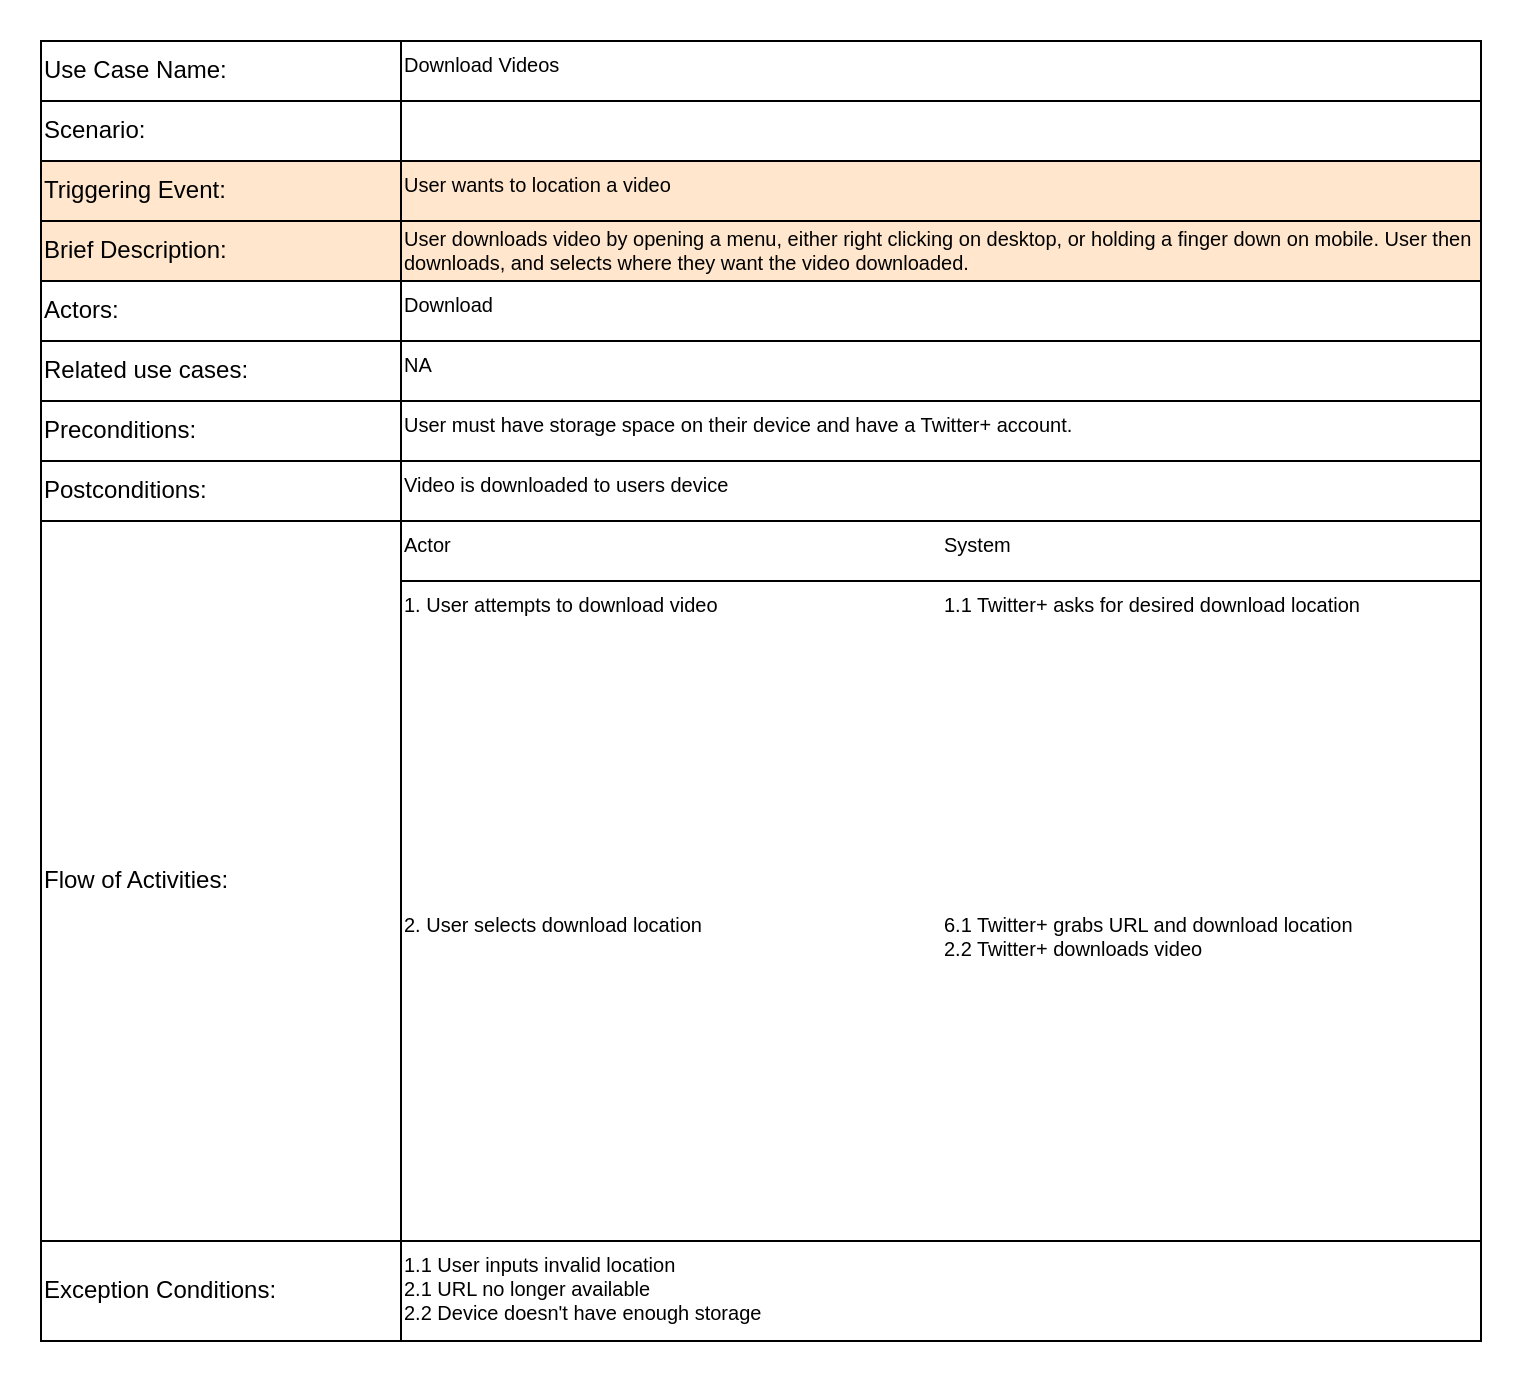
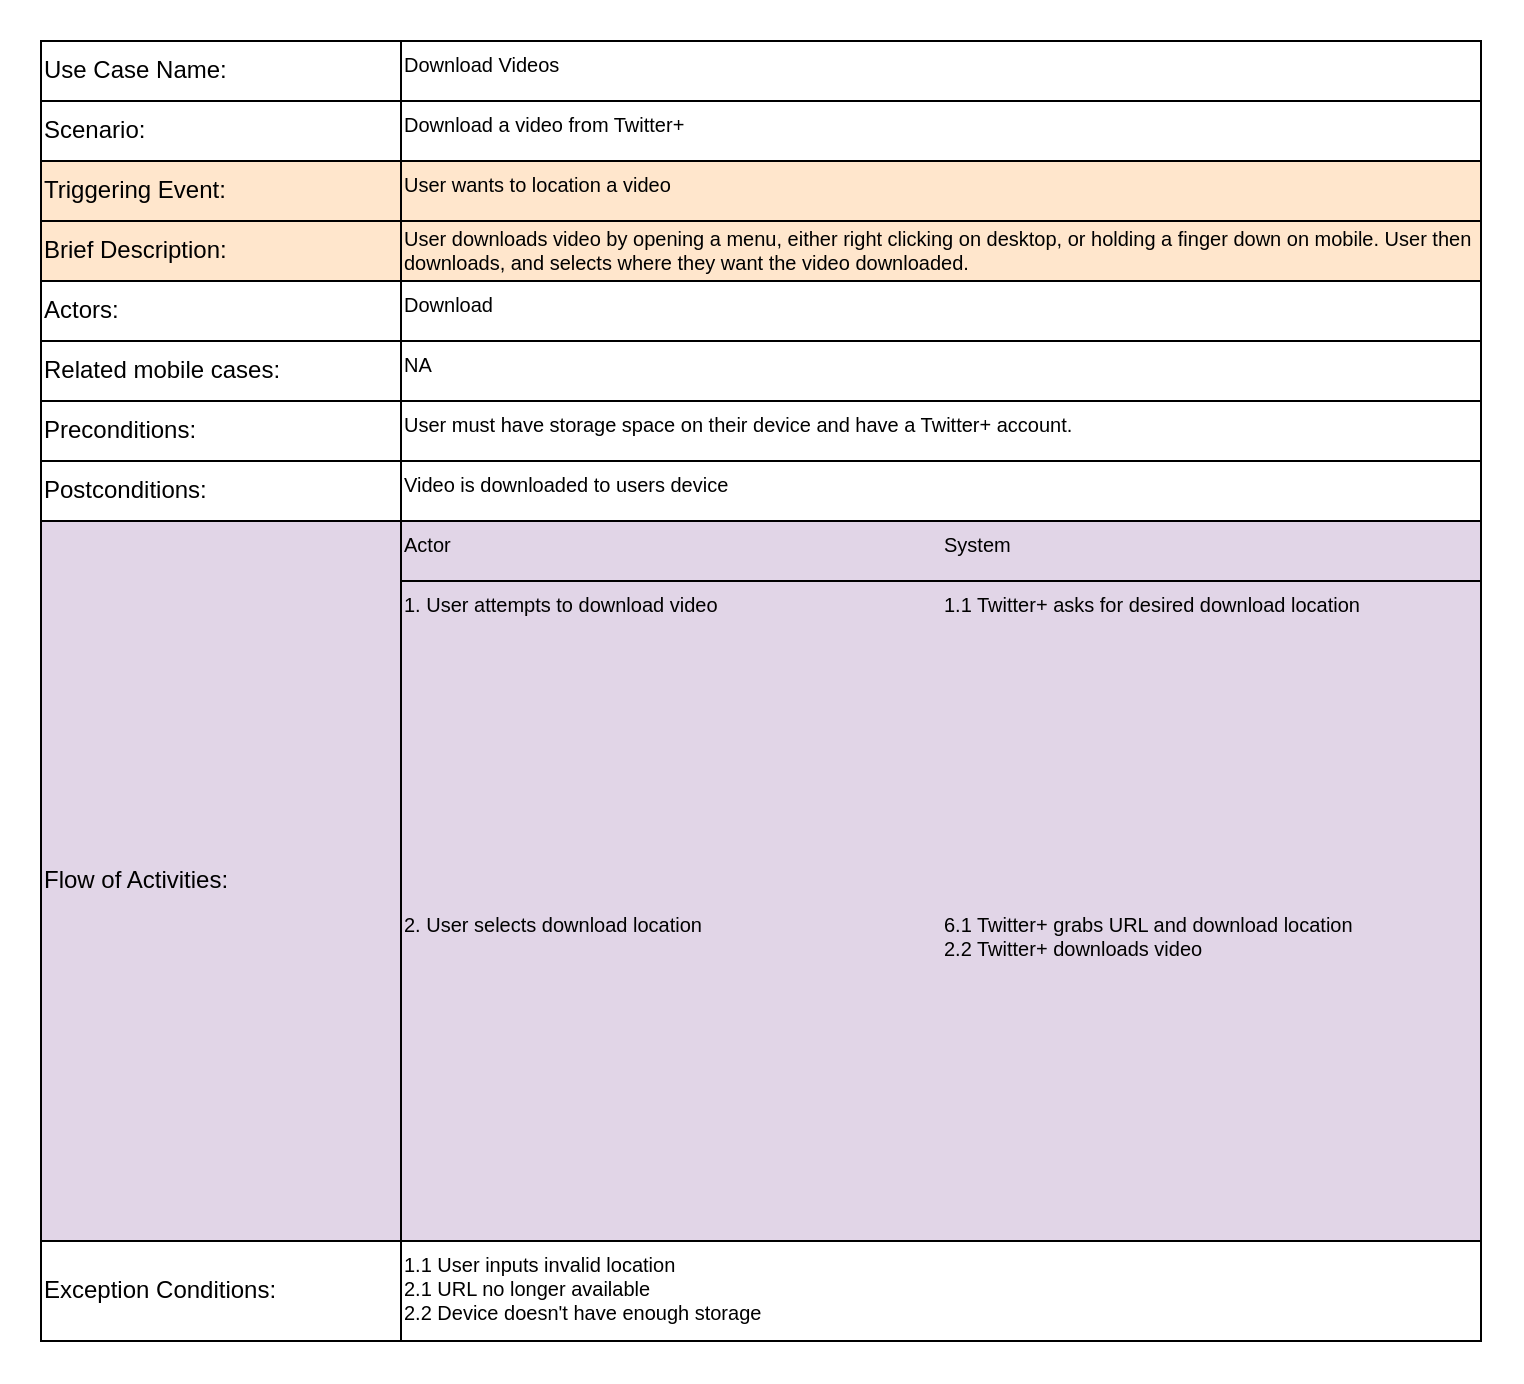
+ <mxCell id="14" value="Download a video from Twitter+" style="text;html=1;strokeColor=none;fillColor=none;align=left;verticalAlign=top;whiteSpace=wrap;rounded=0;fontSize=10;" vertex="1" parent="1"><mxGeometry x="200" y="50" width="540" height="30" as="geometry" /></mxCell>
- <mxCell id="7" value="Related use cases:" style="rounded=0;whiteSpace=wrap;html=1;align=left;" vertex="1" parent="1"><mxGeometry x="20" y="170" width="720" height="30" as="geometry" /></mxCell>
+ <mxCell id="7" value="Related mobile cases:" style="rounded=0;whiteSpace=wrap;html=1;align=left;" vertex="1" parent="1"><mxGeometry x="20" y="170" width="720" height="30" as="geometry" /></mxCell>
- <mxCell id="10" value="Flow of Activities:" style="rounded=0;whiteSpace=wrap;html=1;align=left;" vertex="1" parent="1"><mxGeometry x="20" y="260" width="720" height="360" as="geometry" /></mxCell>
+ <mxCell id="10" value="Flow of Activities:" style="rounded=0;whiteSpace=wrap;html=1;align=left;fillColor=#e1d5e7;" vertex="1" parent="1"><mxGeometry x="20" y="260" width="720" height="360" as="geometry" /></mxCell>
